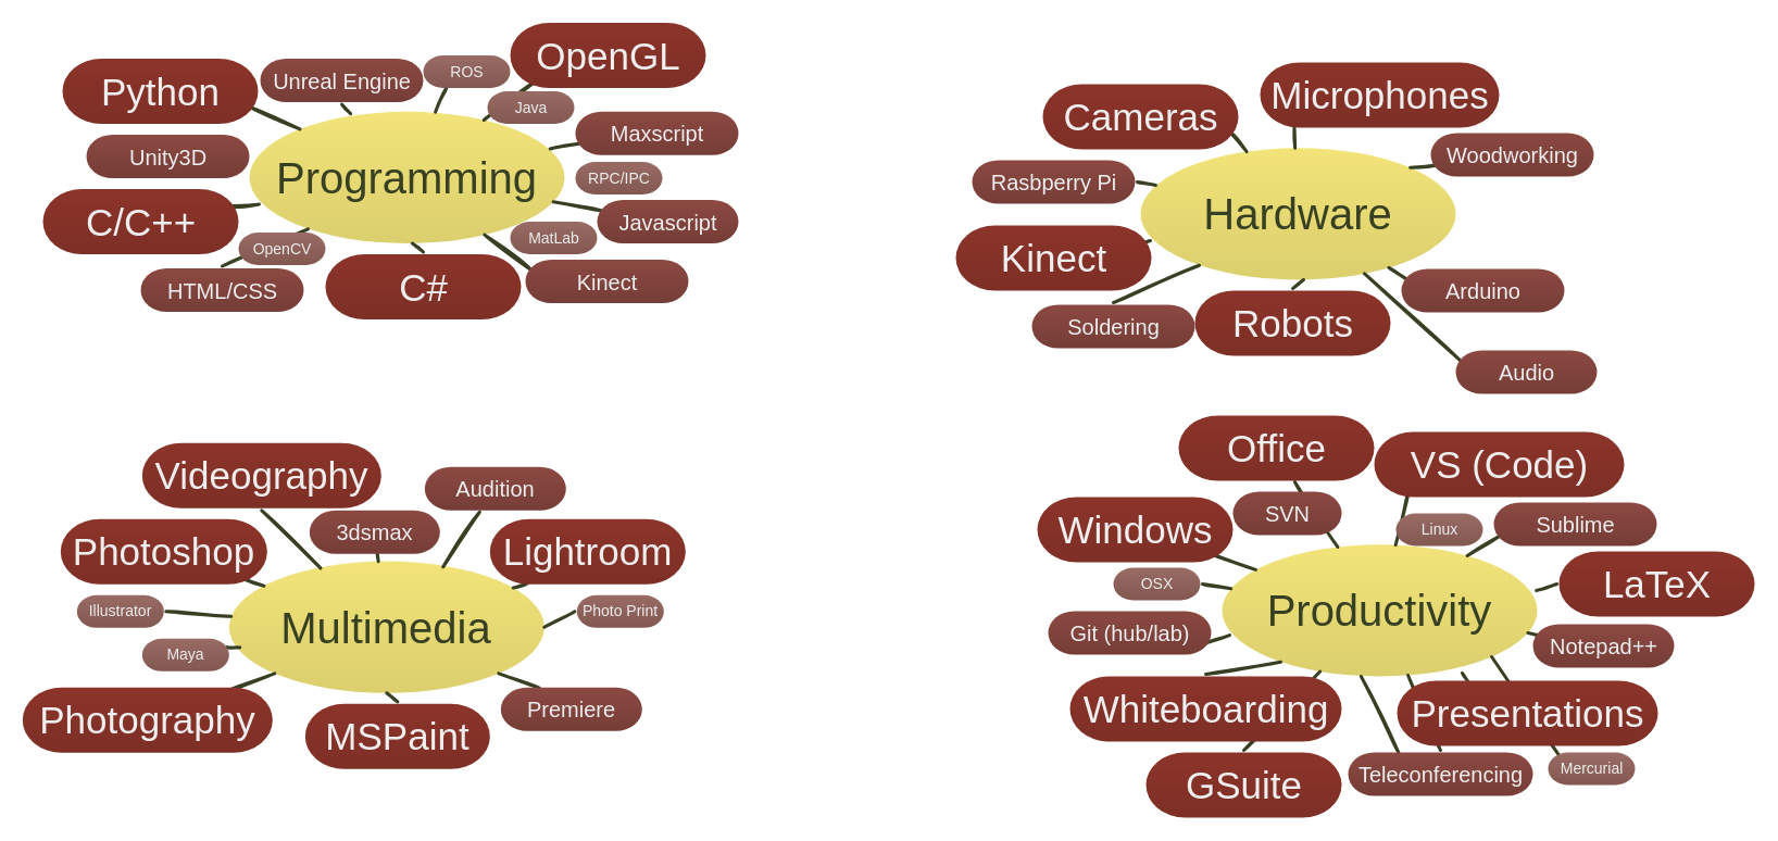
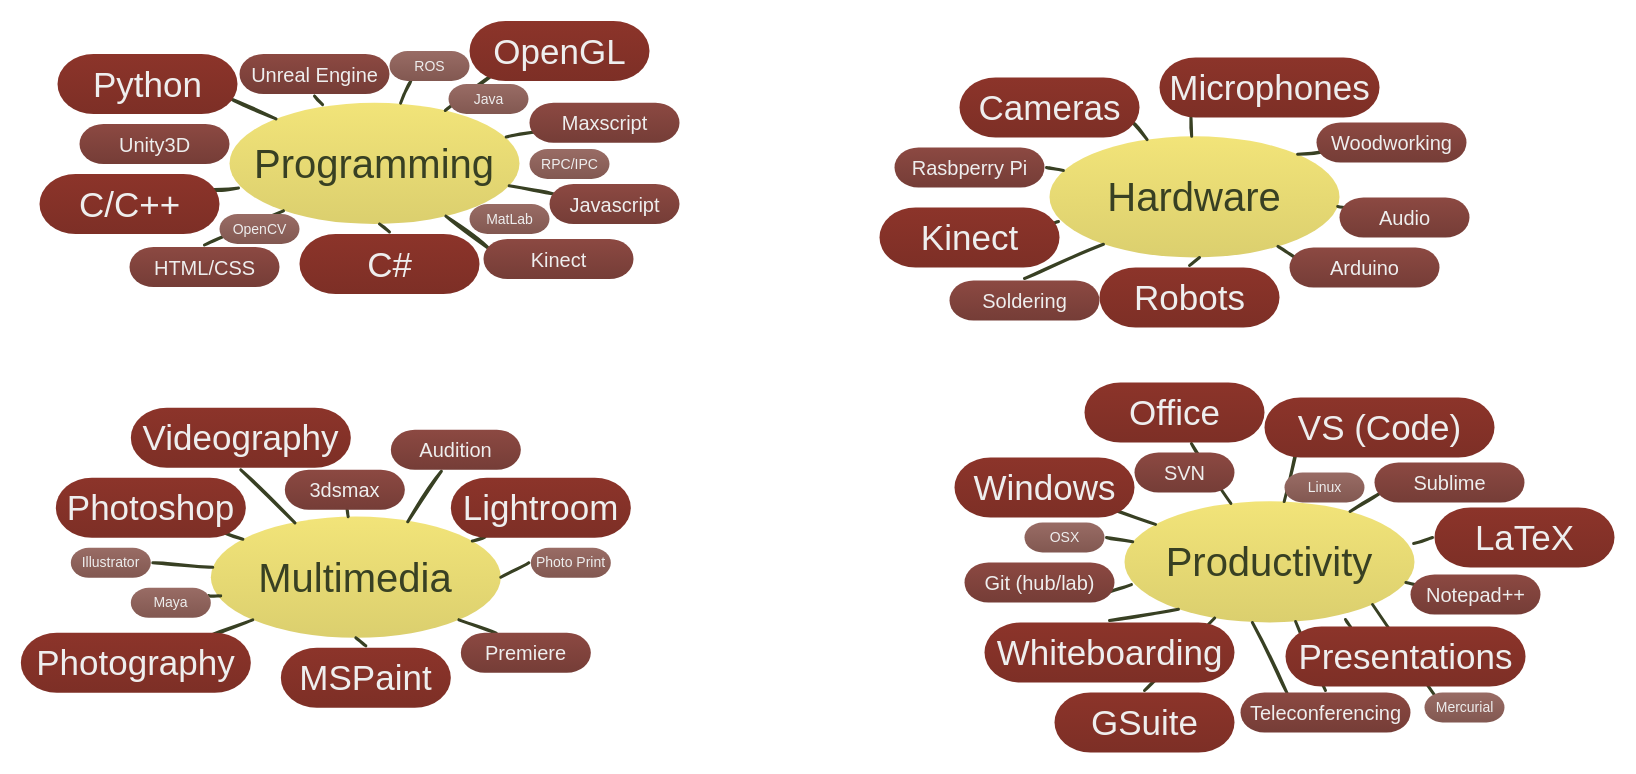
- <mxCell id="18" value="Audio" style="rounded=1;strokeWidth=3;shadow=0;html=1;fontSize=20;glass=0;sketch=0;strokeColor=none;perimeterSpacing=2;arcSize=60;fillOpacity=100;fontColor=#EEEEEE;absoluteArcSize=0;perimeter=ellipsePerimeter;fillColor=#8C4942;gradientColor=#753D37;" parent="1" vertex="1"><mxGeometry x="1339" y="322" width="130" height="40" as="geometry" /></mxCell>
+ <mxCell id="18" value="Audio" style="rounded=1;strokeWidth=3;shadow=0;html=1;fontSize=20;glass=0;sketch=0;strokeColor=none;perimeterSpacing=2;arcSize=60;fillOpacity=100;fontColor=#EEEEEE;absoluteArcSize=0;perimeter=ellipsePerimeter;fillColor=#8C4942;gradientColor=#753D37;" parent="1" vertex="1"><mxGeometry x="1339" y="197" width="130" height="40" as="geometry" /></mxCell>
